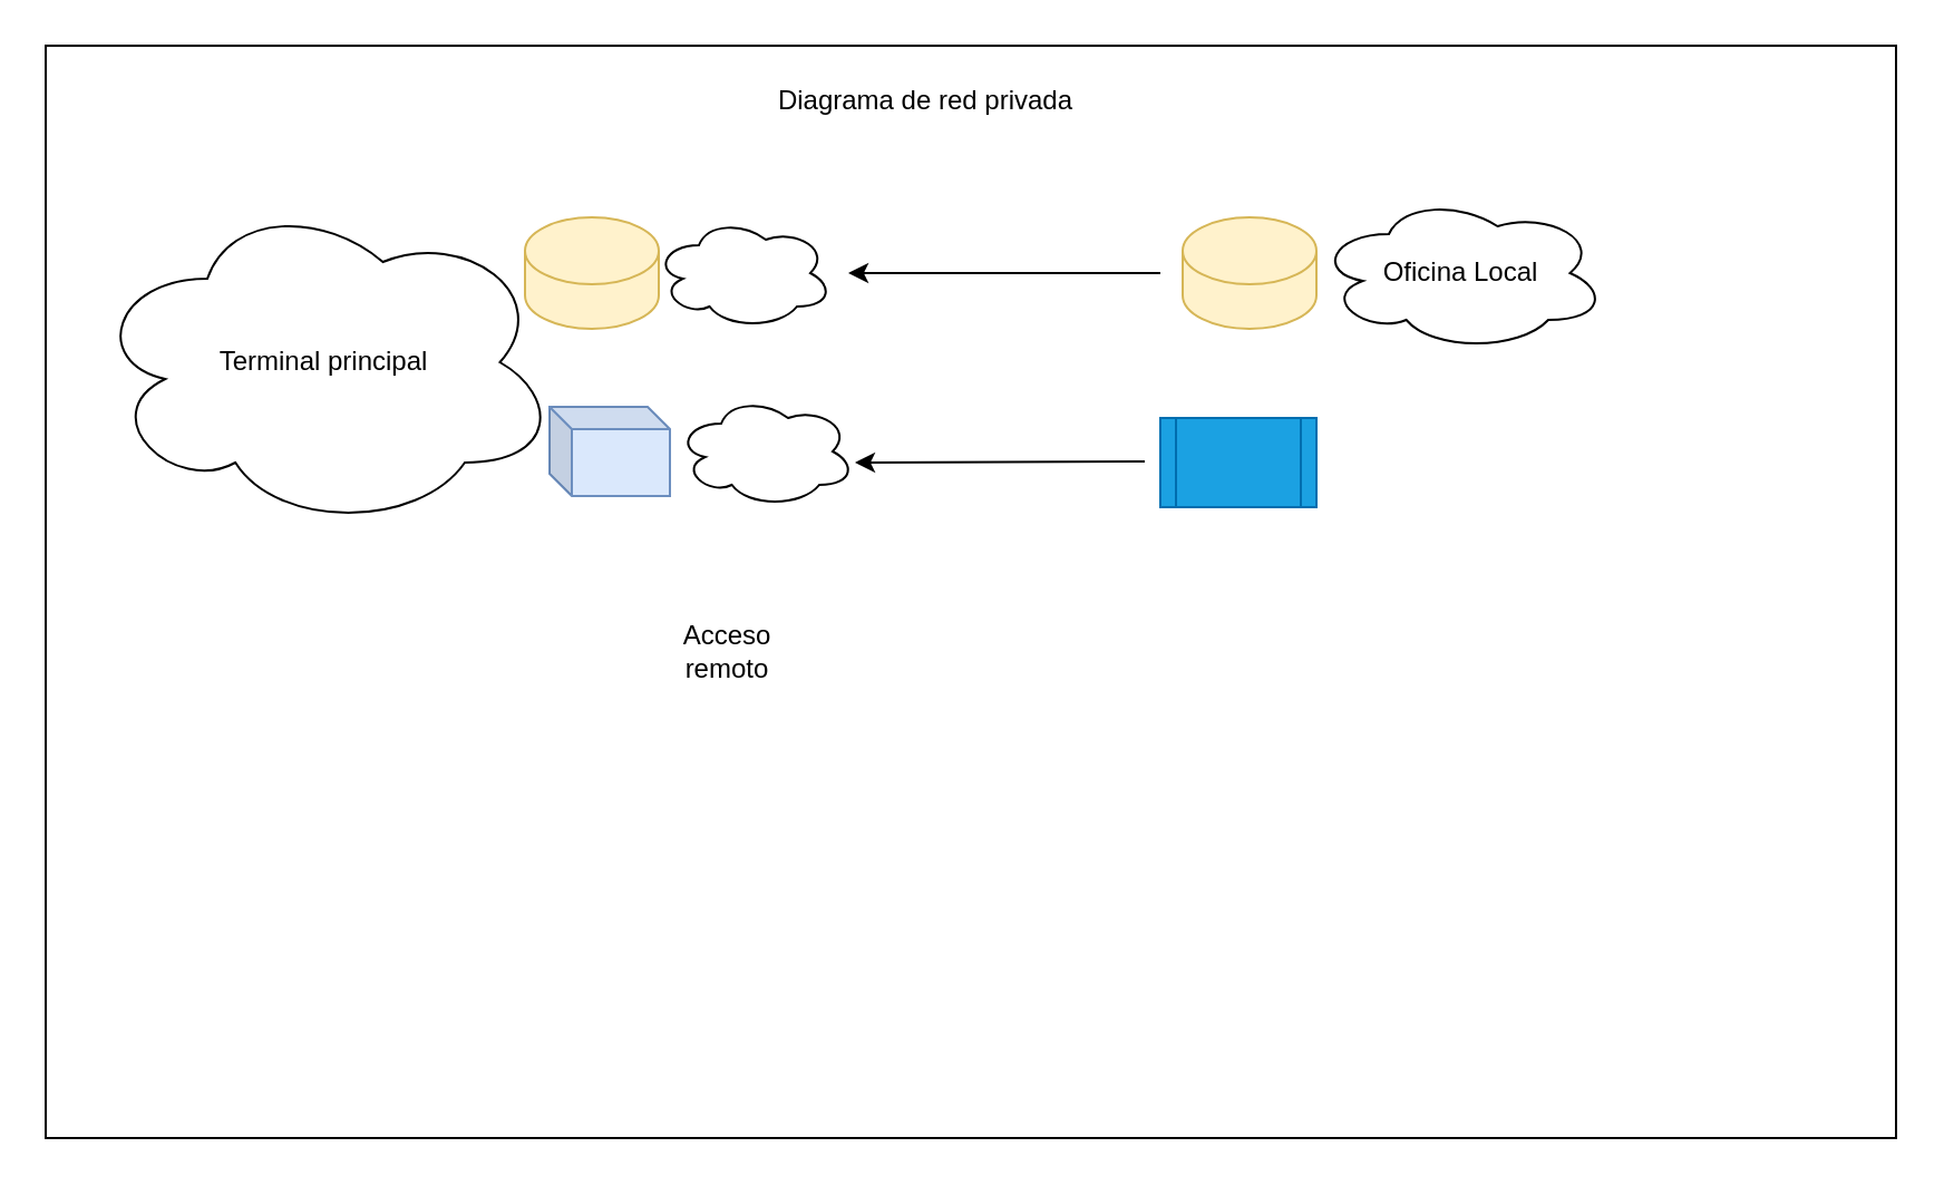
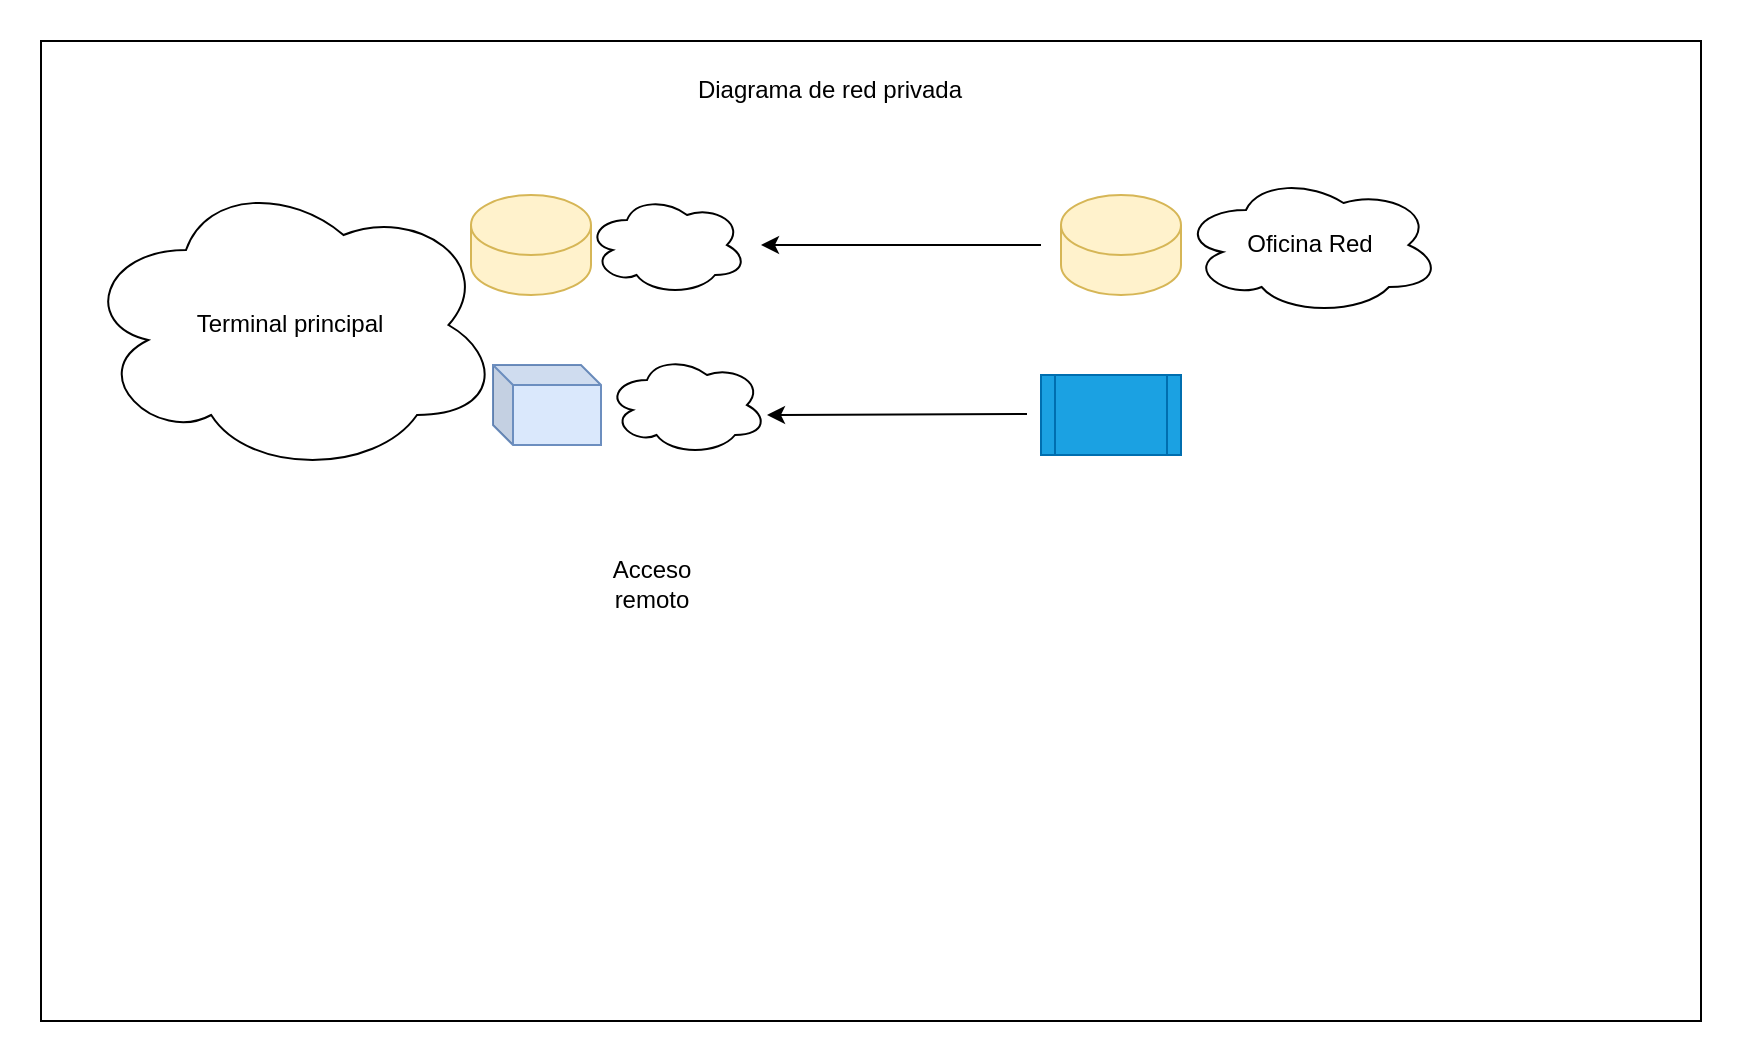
- <mxCell id="12" value="Oficina Local" style="ellipse;shape=cloud;whiteSpace=wrap;html=1;" vertex="1" parent="1"><mxGeometry x="590" y="87" width="130" height="70" as="geometry" /></mxCell>
+ <mxCell id="12" value="Oficina Red" style="ellipse;shape=cloud;whiteSpace=wrap;html=1;" vertex="1" parent="1"><mxGeometry x="590" y="87" width="130" height="70" as="geometry" /></mxCell>
